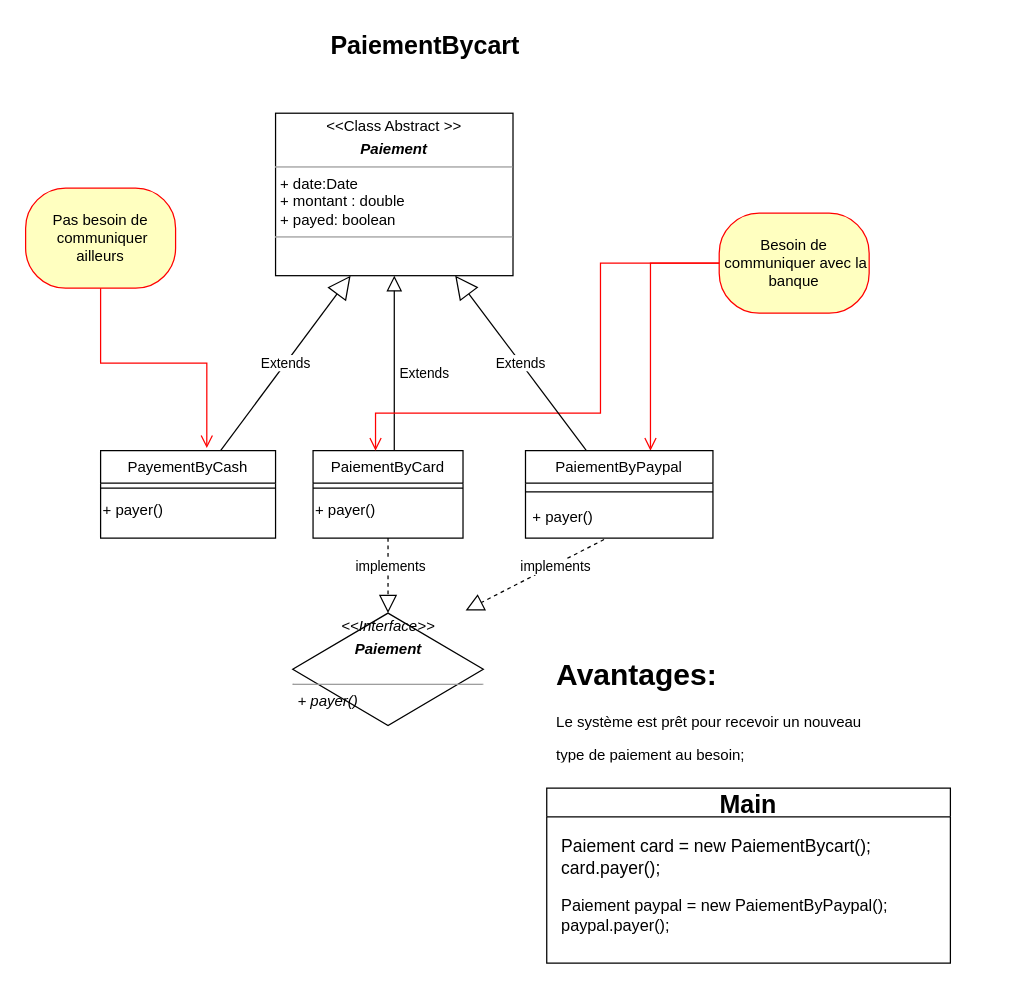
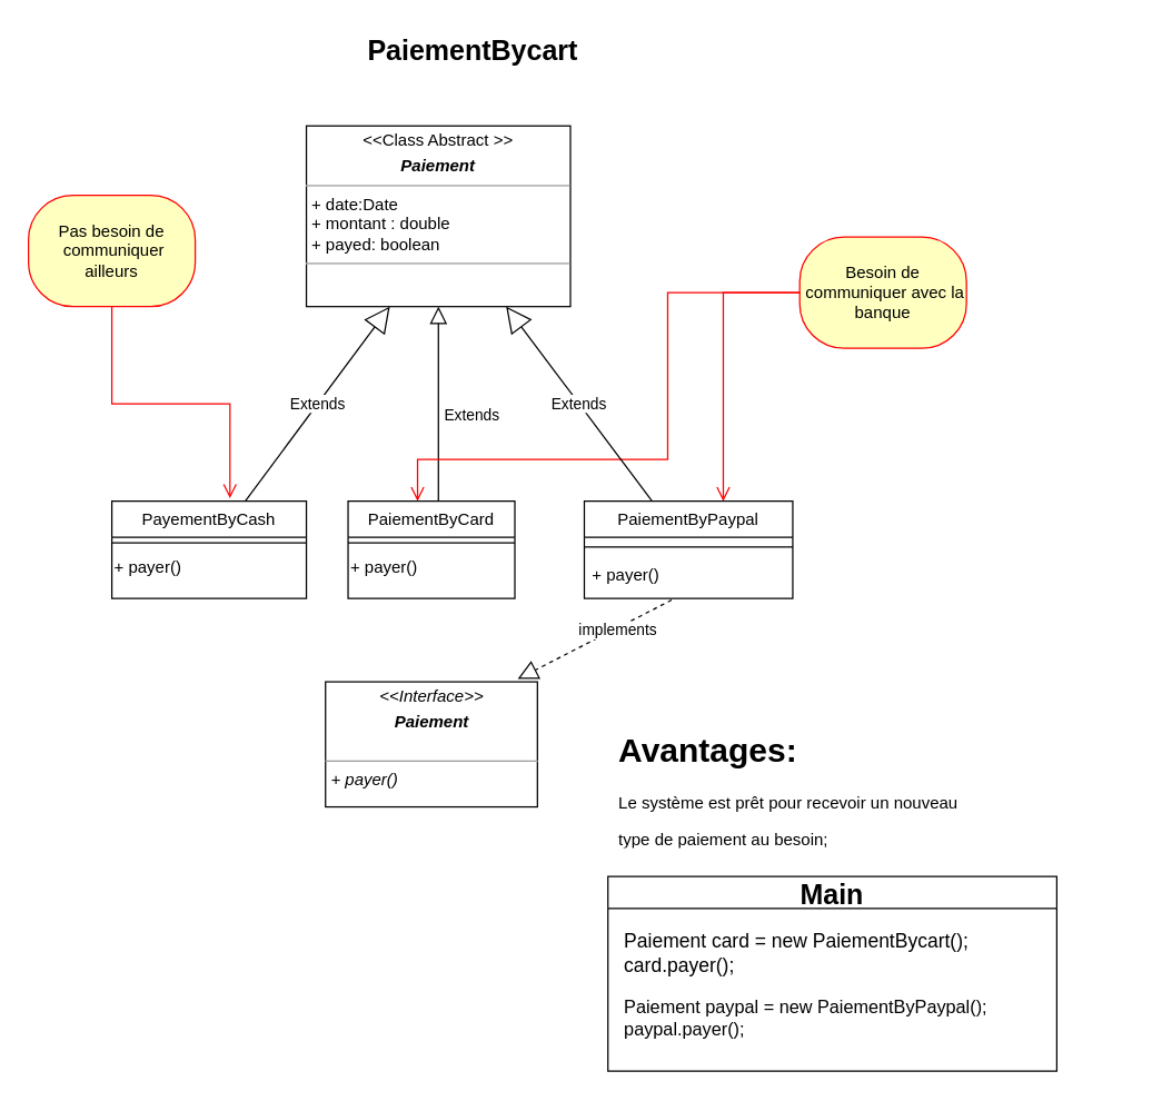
- <mxCell id="16" value="Pas besoin de&lt;br&gt;&amp;nbsp;communiquer&lt;br&gt;ailleurs" style="rounded=1;whiteSpace=wrap;html=1;arcSize=40;fontColor=#000000;fillColor=#ffffc0;strokeColor=#ff0000;" parent="1" vertex="1"><mxGeometry x="20" y="150" width="120" height="80" as="geometry" /></mxCell>
+ <mxCell id="16" value="Pas besoin de&lt;br&gt;&amp;nbsp;communiquer&lt;br&gt;ailleurs" style="rounded=1;whiteSpace=wrap;html=1;arcSize=40;fontColor=#000000;fillColor=#ffffc0;strokeColor=#ff0000;" parent="1" vertex="1"><mxGeometry x="20" y="140" width="120" height="80" as="geometry" /></mxCell>
- <mxCell id="11" value="" style="endArrow=block;dashed=1;endFill=0;endSize=12;html=1;rounded=0;exitX=0.5;exitY=1;exitDx=0;exitDy=0;" parent="1" source="2" target="6" edge="1"><mxGeometry width="160" relative="1" as="geometry"><mxPoint x="340" y="440" as="sourcePoint" /><mxPoint x="500" y="440" as="targetPoint" /></mxGeometry></mxCell>
- <mxCell id="12" value="implements" style="edgeLabel;html=1;align=center;verticalAlign=middle;resizable=0;points=[];" parent="11" vertex="1" connectable="0"><mxGeometry x="-0.274" y="1" relative="1" as="geometry"><mxPoint as="offset" /></mxGeometry></mxCell>
- <mxCell id="6" value="&lt;p style=&quot;margin:0px;margin-top:4px;text-align:center;&quot;&gt;&lt;i&gt;&amp;lt;&amp;lt;Interface&amp;gt;&amp;gt;&lt;/i&gt;&lt;/p&gt;&lt;p style=&quot;margin:0px;margin-top:4px;text-align:center;&quot;&gt;&lt;i&gt;&lt;b&gt;Paiement&lt;/b&gt;&lt;br&gt;&lt;/i&gt;&lt;/p&gt;&lt;i&gt;&lt;br&gt;&lt;/i&gt;&lt;hr size=&quot;1&quot;&gt;&lt;p style=&quot;margin:0px;margin-left:4px;&quot;&gt;&lt;i&gt;+ payer()&lt;br&gt;&lt;/i&gt;&lt;/p&gt;" style="rhombus;verticalAlign=top;align=left;overflow=fill;fontSize=12;fontFamily=Helvetica;html=1;" parent="1" vertex="1"><mxGeometry x="233.75" y="490" width="152.5" height="90" as="geometry" /></mxCell>
+ <mxCell id="6" value="&lt;p style=&quot;margin:0px;margin-top:4px;text-align:center;&quot;&gt;&lt;i&gt;&amp;lt;&amp;lt;Interface&amp;gt;&amp;gt;&lt;/i&gt;&lt;/p&gt;&lt;p style=&quot;margin:0px;margin-top:4px;text-align:center;&quot;&gt;&lt;i&gt;&lt;b&gt;Paiement&lt;/b&gt;&lt;br&gt;&lt;/i&gt;&lt;/p&gt;&lt;i&gt;&lt;br&gt;&lt;/i&gt;&lt;hr size=&quot;1&quot;&gt;&lt;p style=&quot;margin:0px;margin-left:4px;&quot;&gt;&lt;i&gt;+ payer()&lt;br&gt;&lt;/i&gt;&lt;/p&gt;" style="verticalAlign=top;align=left;overflow=fill;fontSize=12;fontFamily=Helvetica;html=1;" parent="1" vertex="1"><mxGeometry x="233.75" y="490" width="152.5" height="90" as="geometry" /></mxCell>
